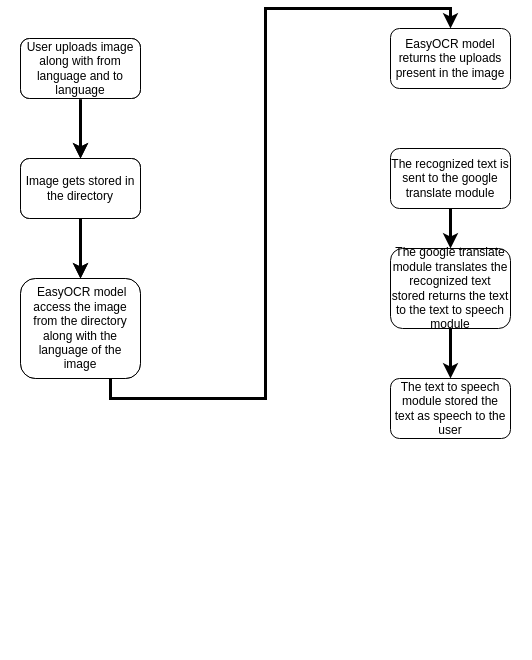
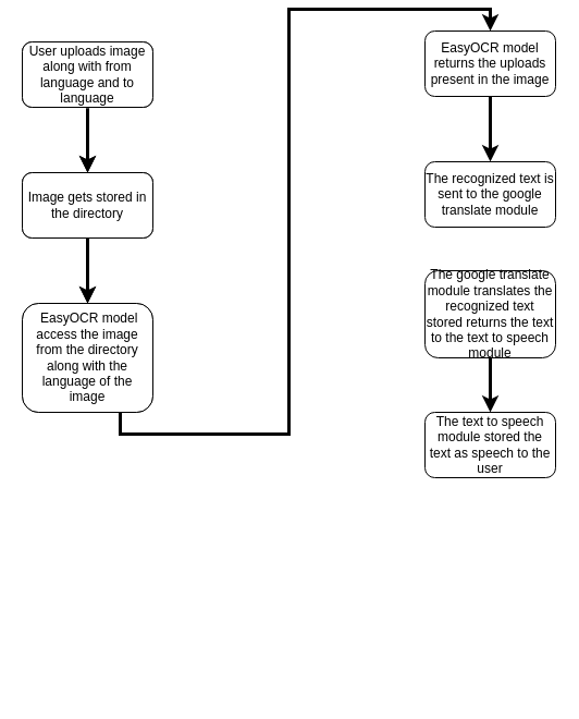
+ <mxCell id="31" value="" style="endArrow=classic;html=1;strokeWidth=3;exitX=0.5;exitY=1;exitDx=0;exitDy=0;" edge="1" parent="1" source="23" target="25"><mxGeometry width="50" height="50" relative="1" as="geometry"><mxPoint x="180" y="580" as="sourcePoint" /><mxPoint x="230" y="530" as="targetPoint" /></mxGeometry></mxCell>
- <mxCell id="33" value="" style="endArrow=classic;html=1;strokeWidth=3;exitX=0.5;exitY=1;exitDx=0;exitDy=0;entryX=0.5;entryY=0;entryDx=0;entryDy=0;" edge="1" parent="1" source="25" target="32"><mxGeometry width="50" height="50" relative="1" as="geometry"><mxPoint x="260" y="260" as="sourcePoint" /><mxPoint x="310" y="210" as="targetPoint" /></mxGeometry></mxCell>
